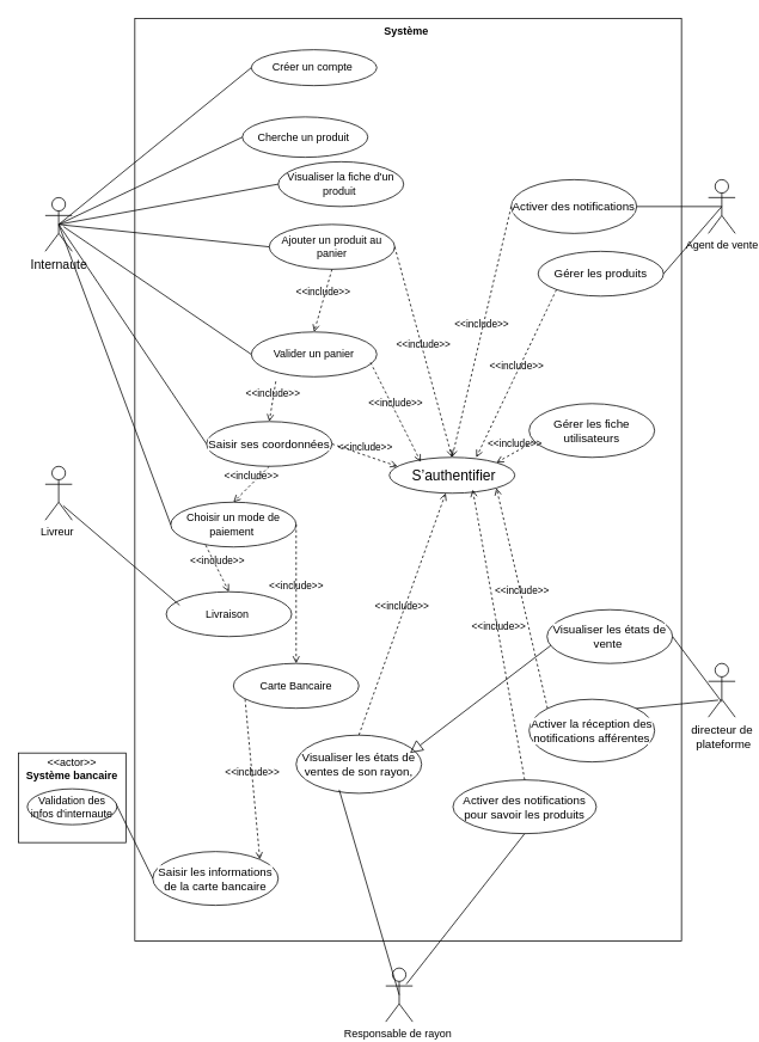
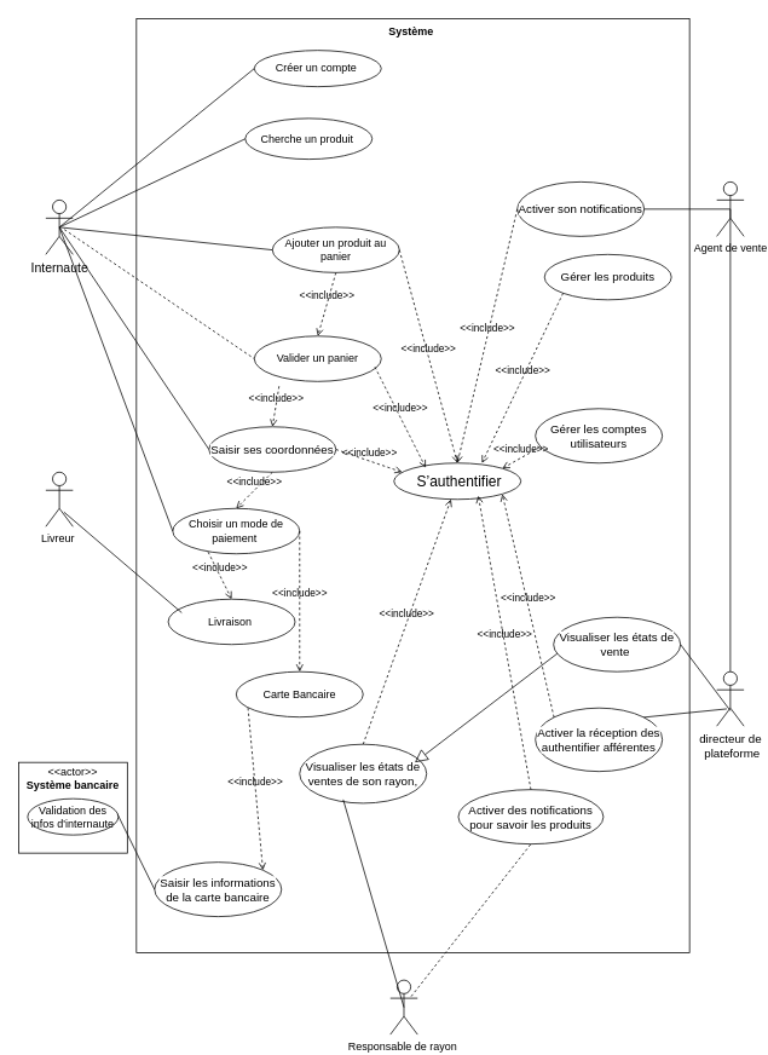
- <mxCell id="7" value="Visualiser la fiche d'un produit&amp;nbsp;" style="ellipse;whiteSpace=wrap;html=1;" parent="1" vertex="1"><mxGeometry x="310" y="180" width="140" height="50" as="geometry" /></mxCell>
- <mxCell id="15" value="" style="edgeStyle=none;html=1;endArrow=none;verticalAlign=bottom;entryX=0;entryY=0.5;entryDx=0;entryDy=0;exitX=0.5;exitY=0.5;exitDx=0;exitDy=0;exitPerimeter=0;" parent="1" source="3" target="7" edge="1"><mxGeometry width="160" relative="1" as="geometry"><mxPoint x="100" y="219" as="sourcePoint" /><mxPoint x="260" y="219" as="targetPoint" /></mxGeometry></mxCell>
- <mxCell id="32" value="&lt;span style=&quot;font-family: &amp;#34;nunito sans&amp;#34; , sans-serif ; background-color: rgb(255 , 255 , 255)&quot;&gt;&lt;font style=&quot;font-size: 13px&quot;&gt;Activer des notifications&lt;/font&gt;&lt;/span&gt;" style="ellipse;whiteSpace=wrap;html=1;" parent="1" vertex="1"><mxGeometry x="570" y="200" width="140" height="60" as="geometry" /></mxCell>
+ <mxCell id="32" value="&lt;span style=&quot;font-family: &amp;#34;nunito sans&amp;#34; , sans-serif ; background-color: rgb(255 , 255 , 255)&quot;&gt;&lt;font style=&quot;font-size: 13px&quot;&gt;Activer son notifications&lt;/font&gt;&lt;/span&gt;" style="ellipse;whiteSpace=wrap;html=1;" parent="1" vertex="1"><mxGeometry x="570" y="200" width="140" height="60" as="geometry" /></mxCell>
- <mxCell id="33" value="" style="edgeStyle=none;html=1;endArrow=none;verticalAlign=bottom;entryX=1;entryY=0.5;entryDx=0;entryDy=0;exitX=0.5;exitY=0.5;exitDx=0;exitDy=0;exitPerimeter=0;" parent="1" source="30" target="31" edge="1"><mxGeometry width="160" relative="1" as="geometry"><mxPoint x="60" y="720" as="sourcePoint" /><mxPoint x="220" y="720" as="targetPoint" /></mxGeometry></mxCell>
+ <mxCell id="33" value="" style="edgeStyle=none;html=1;endArrow=none;verticalAlign=bottom;exitX=0.5;exitY=0.5;exitDx=0;exitDy=0;exitPerimeter=0;" parent="1" source="30" target="38" edge="1"><mxGeometry width="160" relative="1" as="geometry"><mxPoint x="60" y="720" as="sourcePoint" /><mxPoint x="220" y="720" as="targetPoint" /></mxGeometry></mxCell>
- <mxCell id="16" value="" style="edgeStyle=none;html=1;endArrow=none;verticalAlign=bottom;exitX=0.683;exitY=0.542;exitDx=0;exitDy=0;exitPerimeter=0;entryX=0;entryY=0.5;entryDx=0;entryDy=0;" parent="1" source="3" target="9" edge="1"><mxGeometry width="160" relative="1" as="geometry"><mxPoint x="80" y="260" as="sourcePoint" /><mxPoint x="200" y="361" as="targetPoint" /></mxGeometry></mxCell>
+ <mxCell id="16" value="" style="edgeStyle=none;html=1;endArrow=none;verticalAlign=bottom;exitX=0.683;exitY=0.542;exitDx=0;exitDy=0;exitPerimeter=0;entryX=0;entryY=0.5;entryDx=0;entryDy=0;dashed=1;" parent="1" source="3" target="9" edge="1"><mxGeometry width="160" relative="1" as="geometry"><mxPoint x="80" y="260" as="sourcePoint" /><mxPoint x="200" y="361" as="targetPoint" /></mxGeometry></mxCell>
- <mxCell id="47" value="&lt;span style=&quot;font-family: &amp;#34;nunito sans&amp;#34; , sans-serif ; font-size: 13px ; background-color: rgb(255 , 255 , 255)&quot;&gt;Gérer les fiche utilisateurs&lt;/span&gt;" style="ellipse;whiteSpace=wrap;html=1;" parent="1" vertex="1"><mxGeometry x="590" y="450" width="140" height="60" as="geometry" /></mxCell>
+ <mxCell id="47" value="&lt;span style=&quot;font-family: &amp;#34;nunito sans&amp;#34; , sans-serif ; font-size: 13px ; background-color: rgb(255 , 255 , 255)&quot;&gt;Gérer les comptes utilisateurs&lt;/span&gt;" style="ellipse;whiteSpace=wrap;html=1;" parent="1" vertex="1"><mxGeometry x="590" y="450" width="140" height="60" as="geometry" /></mxCell>
- <mxCell id="43" value="&lt;span style=&quot;font-family: &amp;#34;nunito sans&amp;#34; , sans-serif ; background-color: rgb(255 , 255 , 255)&quot;&gt;&lt;font style=&quot;font-size: 13px&quot;&gt;Activer la réception des notifications afférentes&lt;/font&gt;&lt;/span&gt;" style="ellipse;whiteSpace=wrap;html=1;" parent="1" vertex="1"><mxGeometry x="590" y="780" width="140" height="70" as="geometry" /></mxCell>
+ <mxCell id="43" value="&lt;span style=&quot;font-family: &amp;#34;nunito sans&amp;#34; , sans-serif ; background-color: rgb(255 , 255 , 255)&quot;&gt;&lt;font style=&quot;font-size: 13px&quot;&gt;Activer la réception des authentifier afférentes&lt;/font&gt;&lt;/span&gt;" style="ellipse;whiteSpace=wrap;html=1;" parent="1" vertex="1"><mxGeometry x="590" y="780" width="140" height="70" as="geometry" /></mxCell>
- <mxCell id="48" value="" style="edgeStyle=none;html=1;endArrow=none;verticalAlign=bottom;entryX=0.5;entryY=1;entryDx=0;entryDy=0;exitX=0.767;exitY=0.3;exitDx=0;exitDy=0;exitPerimeter=0;" parent="1" source="35" target="37" edge="1"><mxGeometry width="160" relative="1" as="geometry"><mxPoint x="355" y="930" as="sourcePoint" /><mxPoint x="515" y="930" as="targetPoint" /></mxGeometry></mxCell>
+ <mxCell id="48" value="" style="edgeStyle=none;html=1;endArrow=none;verticalAlign=bottom;entryX=0.5;entryY=1;entryDx=0;entryDy=0;exitX=0.767;exitY=0.3;exitDx=0;exitDy=0;exitPerimeter=0;dashed=1;" parent="1" source="35" target="37" edge="1"><mxGeometry width="160" relative="1" as="geometry"><mxPoint x="355" y="930" as="sourcePoint" /><mxPoint x="515" y="930" as="targetPoint" /></mxGeometry></mxCell>
